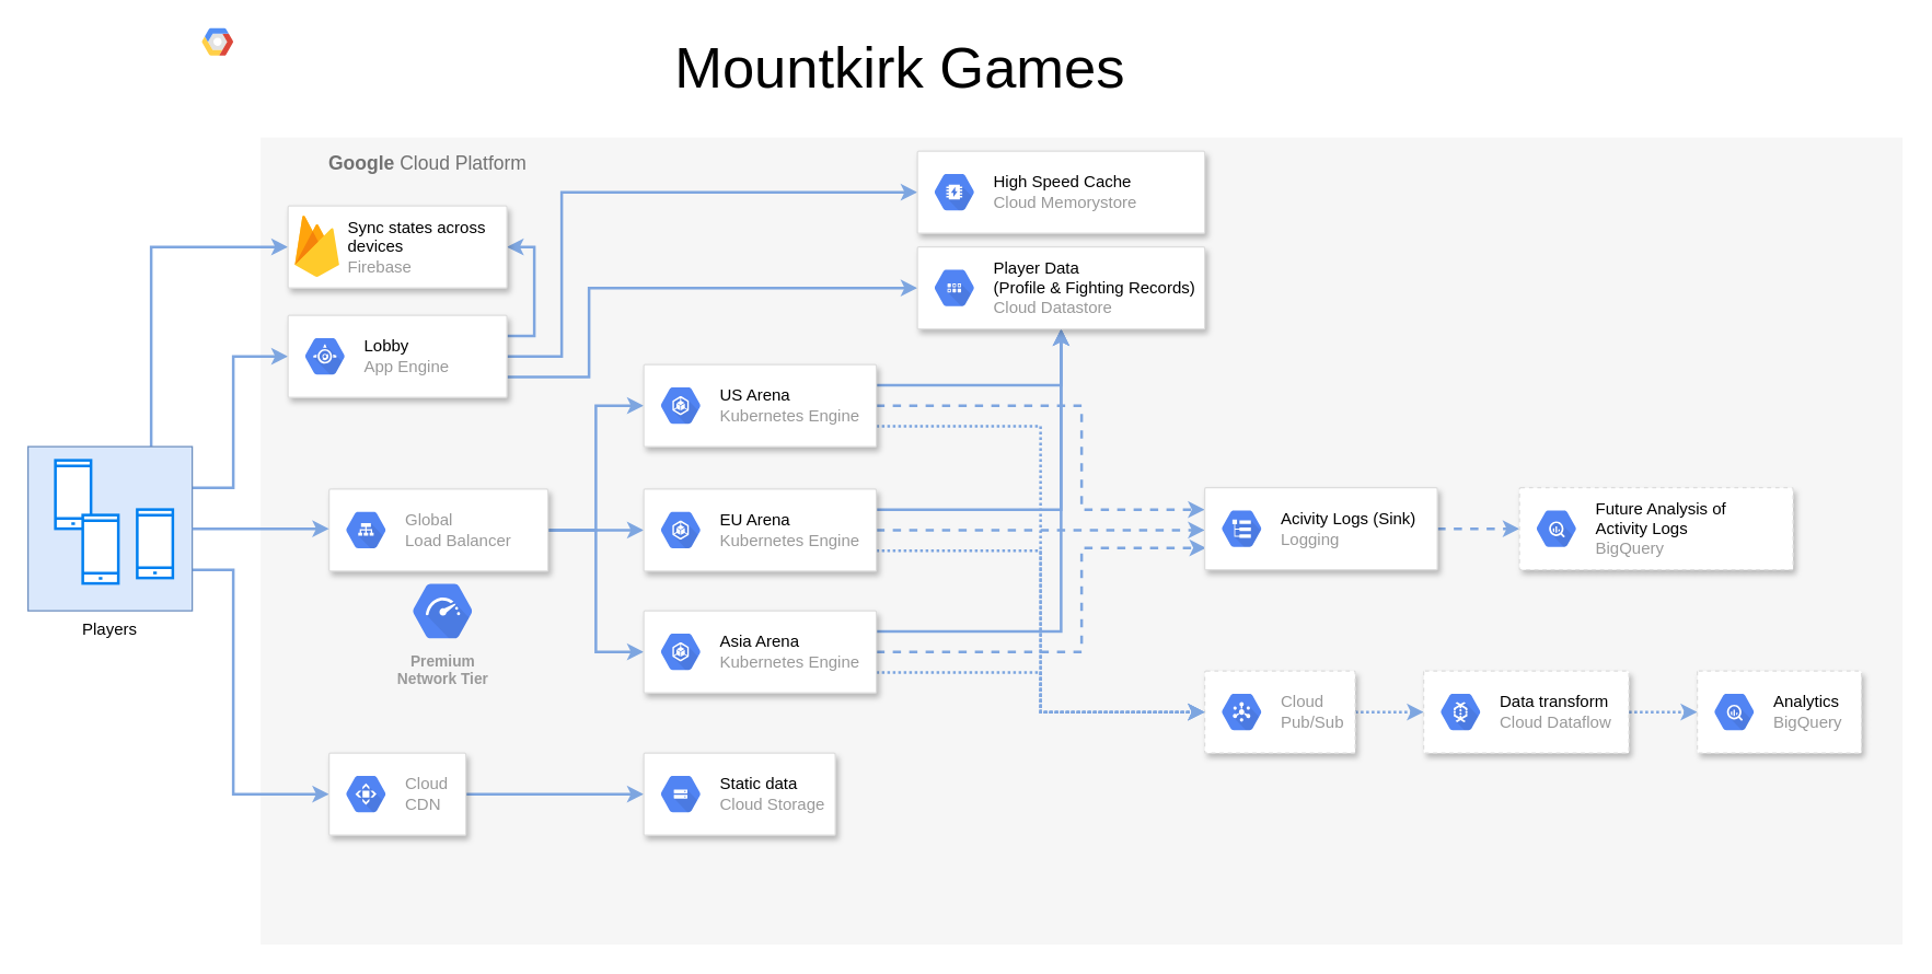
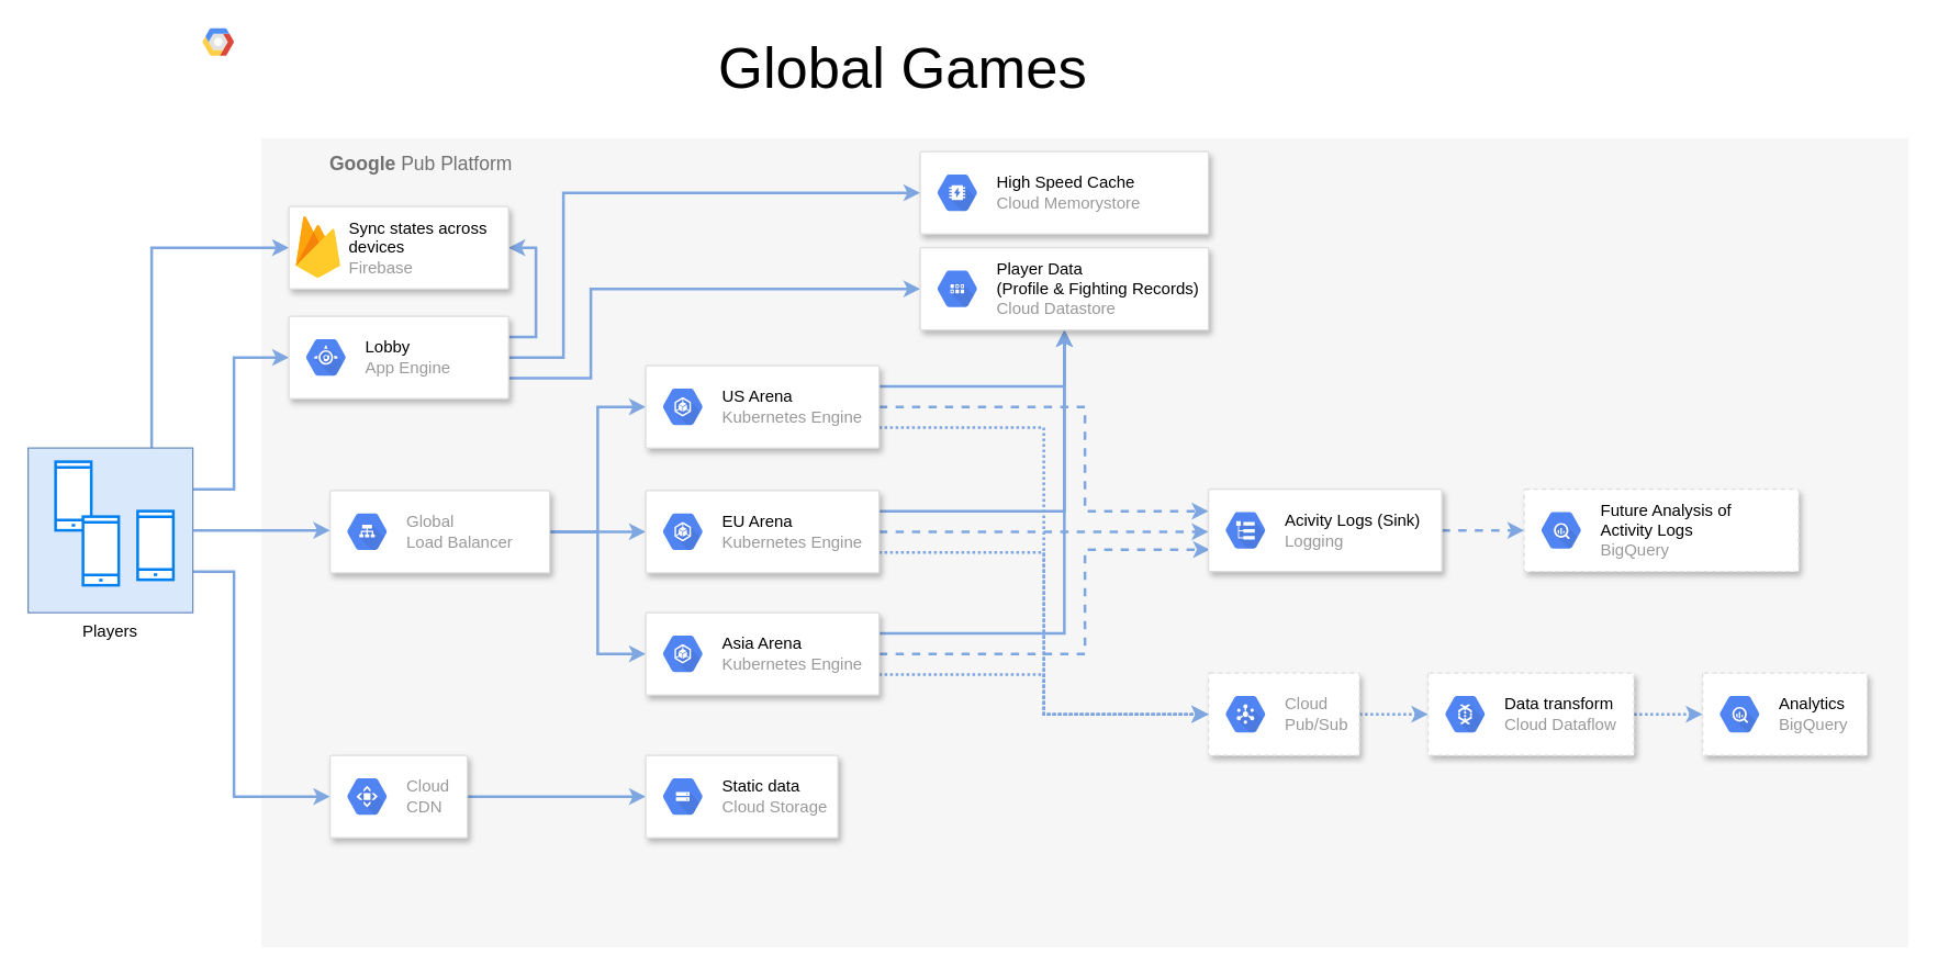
- <mxCell id="23" value="&lt;font style=&quot;font-size: 42px&quot;&gt;Mountkirk Games&lt;/font&gt;" style="text;html=1;strokeColor=none;fillColor=none;align=center;verticalAlign=middle;whiteSpace=wrap;rounded=0;dashed=1;" parent="1" vertex="1"><mxGeometry x="425" y="20" width="465" height="60" as="geometry" /></mxCell>
+ <mxCell id="23" value="&lt;font style=&quot;font-size: 42px&quot;&gt;Global Games&lt;/font&gt;" style="text;html=1;strokeColor=none;fillColor=none;align=center;verticalAlign=middle;whiteSpace=wrap;rounded=0;dashed=1;" parent="1" vertex="1"><mxGeometry x="425" y="20" width="465" height="60" as="geometry" /></mxCell>
- <mxCell id="2" value="&lt;b&gt;Google &lt;/b&gt;Cloud Platform" style="fillColor=#F6F6F6;strokeColor=none;shadow=0;gradientColor=none;fontSize=14;align=left;spacing=10;fontColor=#717171;9E9E9E;verticalAlign=top;spacingTop=-4;fontStyle=0;spacingLeft=40;html=1;" parent="1" vertex="1"><mxGeometry x="190" y="100" width="1200" height="590" as="geometry" /></mxCell>
+ <mxCell id="2" value="&lt;b&gt;Google &lt;/b&gt;Pub Platform" style="fillColor=#F6F6F6;strokeColor=none;shadow=0;gradientColor=none;fontSize=14;align=left;spacing=10;fontColor=#717171;9E9E9E;verticalAlign=top;spacingTop=-4;fontStyle=0;spacingLeft=40;html=1;" parent="1" vertex="1"><mxGeometry x="190" y="100" width="1200" height="590" as="geometry" /></mxCell>
- <mxCell id="20" value="Premium&#10;Network Tier" style="html=1;fillColor=#5184F3;strokeColor=none;verticalAlign=top;labelPosition=center;verticalLabelPosition=bottom;align=center;spacingTop=-6;fontSize=11;fontStyle=1;fontColor=#999999;shape=mxgraph.gcp2.hexIcon;prIcon=premium_network_tier;dashed=1;" parent="1" vertex="1"><mxGeometry x="290" y="417" width="66" height="58.5" as="geometry" /></mxCell>
